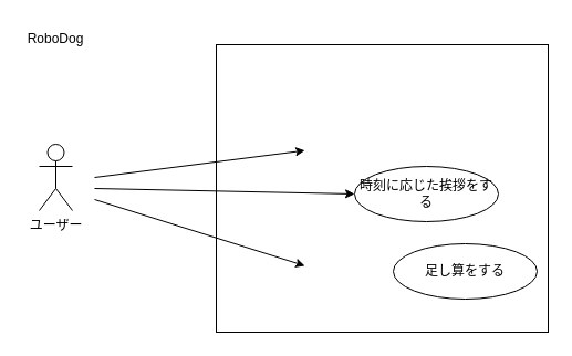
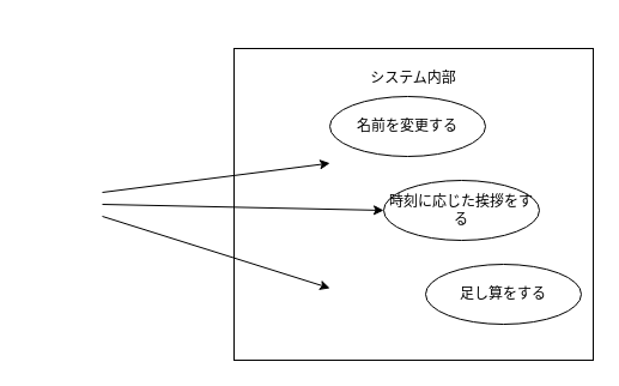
- <mxCell id="9" value="RoboDog" style="text;html=1;align=center;verticalAlign=middle;whiteSpace=wrap;rounded=0;" vertex="1" parent="1"><mxGeometry x="20" y="20" width="60" height="30" as="geometry" /></mxCell>
+ <mxCell id="4" value="システム内部" style="text;html=1;align=center;verticalAlign=middle;whiteSpace=wrap;rounded=0;" parent="1" vertex="1"><mxGeometry x="300" y="50" width="90" height="30" as="geometry" /></mxCell>
+ <mxCell id="5" value="名前を変更する" style="ellipse;whiteSpace=wrap;html=1;" parent="1" vertex="1"><mxGeometry x="275" y="80" width="130" height="50" as="geometry" /></mxCell>
- <mxCell id="3" value="ユーザー" style="shape=umlActor;verticalLabelPosition=bottom;verticalAlign=top;html=1;" parent="1" vertex="1"><mxGeometry x="35" y="130" width="30" height="60" as="geometry" /></mxCell>
